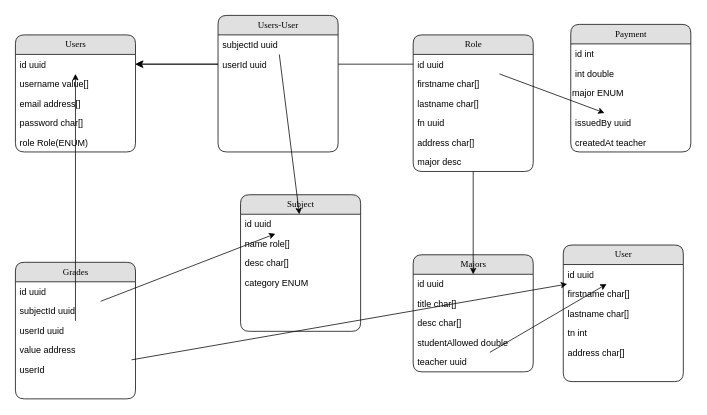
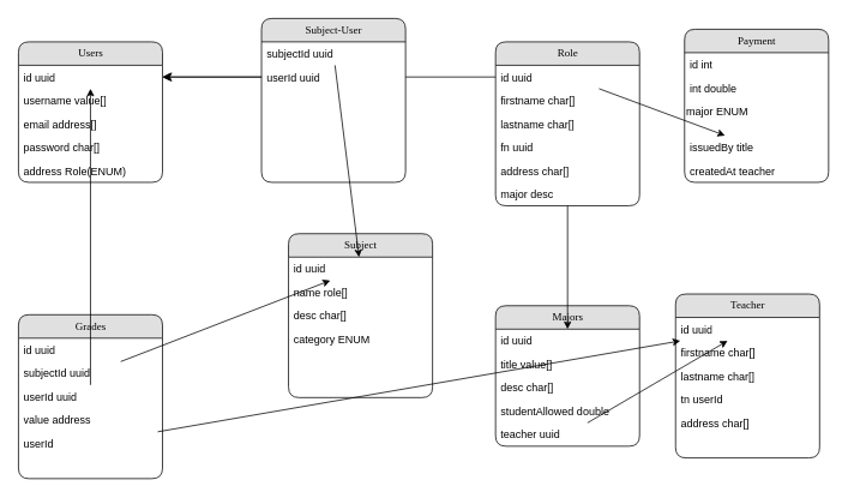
- <mxCell id="42" value="Users-User" style="swimlane;html=1;fontStyle=0;childLayout=stackLayout;horizontal=1;startSize=26;fillColor=#e0e0e0;horizontalStack=0;resizeParent=1;resizeLast=0;collapsible=1;marginBottom=0;swimlaneFillColor=#ffffff;align=center;rounded=1;shadow=0;comic=0;labelBackgroundColor=none;strokeWidth=1;fontFamily=Verdana;fontSize=12" vertex="1" parent="1"><mxGeometry x="290" y="20" width="160" height="182" as="geometry" /></mxCell>
+ <mxCell id="42" value="Subject-User" style="swimlane;html=1;fontStyle=0;childLayout=stackLayout;horizontal=1;startSize=26;fillColor=#e0e0e0;horizontalStack=0;resizeParent=1;resizeLast=0;collapsible=1;marginBottom=0;swimlaneFillColor=#ffffff;align=center;rounded=1;shadow=0;comic=0;labelBackgroundColor=none;strokeWidth=1;fontFamily=Verdana;fontSize=12" vertex="1" parent="1"><mxGeometry x="290" y="20" width="160" height="182" as="geometry" /></mxCell>
- <mxCell id="19" value="issuedBy uuid&lt;br&gt;" style="text;html=1;strokeColor=none;fillColor=none;spacingLeft=4;spacingRight=4;whiteSpace=wrap;overflow=hidden;rotatable=0;points=[[0,0.5],[1,0.5]];portConstraint=eastwest;" vertex="1" parent="15"><mxGeometry y="118" width="160" height="26" as="geometry" /></mxCell>
+ <mxCell id="19" value="issuedBy title&lt;br&gt;" style="text;html=1;strokeColor=none;fillColor=none;spacingLeft=4;spacingRight=4;whiteSpace=wrap;overflow=hidden;rotatable=0;points=[[0,0.5],[1,0.5]];portConstraint=eastwest;" vertex="1" parent="15"><mxGeometry y="118" width="160" height="26" as="geometry" /></mxCell>
- <mxCell id="7" value="role Role(ENUM)" style="text;html=1;strokeColor=none;fillColor=none;spacingLeft=4;spacingRight=4;whiteSpace=wrap;overflow=hidden;rotatable=0;points=[[0,0.5],[1,0.5]];portConstraint=eastwest;" vertex="1" parent="2"><mxGeometry y="130" width="160" height="26" as="geometry" /></mxCell>
+ <mxCell id="7" value="address Role(ENUM)" style="text;html=1;strokeColor=none;fillColor=none;spacingLeft=4;spacingRight=4;whiteSpace=wrap;overflow=hidden;rotatable=0;points=[[0,0.5],[1,0.5]];portConstraint=eastwest;" vertex="1" parent="2"><mxGeometry y="130" width="160" height="26" as="geometry" /></mxCell>
- <mxCell id="28" value="User" style="swimlane;html=1;fontStyle=0;childLayout=stackLayout;horizontal=1;startSize=26;fillColor=#e0e0e0;horizontalStack=0;resizeParent=1;resizeLast=0;collapsible=1;marginBottom=0;swimlaneFillColor=#ffffff;align=center;rounded=1;shadow=0;comic=0;labelBackgroundColor=none;strokeWidth=1;fontFamily=Verdana;fontSize=12" vertex="1" parent="1"><mxGeometry x="750" y="326" width="160" height="182" as="geometry" /></mxCell>
+ <mxCell id="28" value="Teacher" style="swimlane;html=1;fontStyle=0;childLayout=stackLayout;horizontal=1;startSize=26;fillColor=#e0e0e0;horizontalStack=0;resizeParent=1;resizeLast=0;collapsible=1;marginBottom=0;swimlaneFillColor=#ffffff;align=center;rounded=1;shadow=0;comic=0;labelBackgroundColor=none;strokeWidth=1;fontFamily=Verdana;fontSize=12" vertex="1" parent="1"><mxGeometry x="750" y="326" width="160" height="182" as="geometry" /></mxCell>
- <mxCell id="24" value="title char[]&lt;br&gt;" style="text;html=1;strokeColor=none;fillColor=none;spacingLeft=4;spacingRight=4;whiteSpace=wrap;overflow=hidden;rotatable=0;points=[[0,0.5],[1,0.5]];portConstraint=eastwest;" vertex="1" parent="22"><mxGeometry y="52" width="160" height="26" as="geometry" /></mxCell>
+ <mxCell id="24" value="title value[]&lt;br&gt;" style="text;html=1;strokeColor=none;fillColor=none;spacingLeft=4;spacingRight=4;whiteSpace=wrap;overflow=hidden;rotatable=0;points=[[0,0.5],[1,0.5]];portConstraint=eastwest;" vertex="1" parent="22"><mxGeometry y="52" width="160" height="26" as="geometry" /></mxCell>
- <mxCell id="32" value="tn int" style="text;html=1;strokeColor=none;fillColor=none;spacingLeft=4;spacingRight=4;whiteSpace=wrap;overflow=hidden;rotatable=0;points=[[0,0.5],[1,0.5]];portConstraint=eastwest;" vertex="1" parent="28"><mxGeometry y="104" width="160" height="26" as="geometry" /></mxCell>
+ <mxCell id="32" value="tn userId" style="text;html=1;strokeColor=none;fillColor=none;spacingLeft=4;spacingRight=4;whiteSpace=wrap;overflow=hidden;rotatable=0;points=[[0,0.5],[1,0.5]];portConstraint=eastwest;" vertex="1" parent="28"><mxGeometry y="104" width="160" height="26" as="geometry" /></mxCell>
